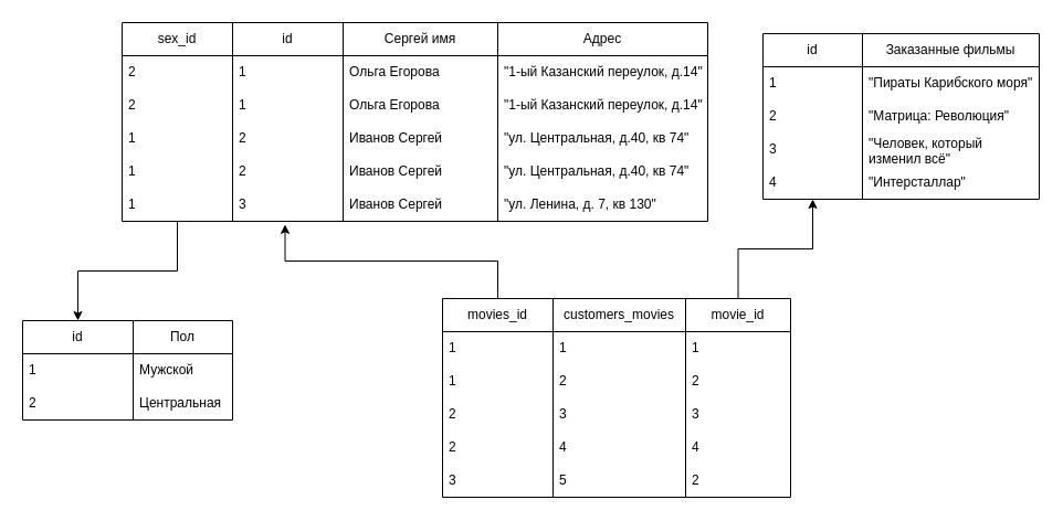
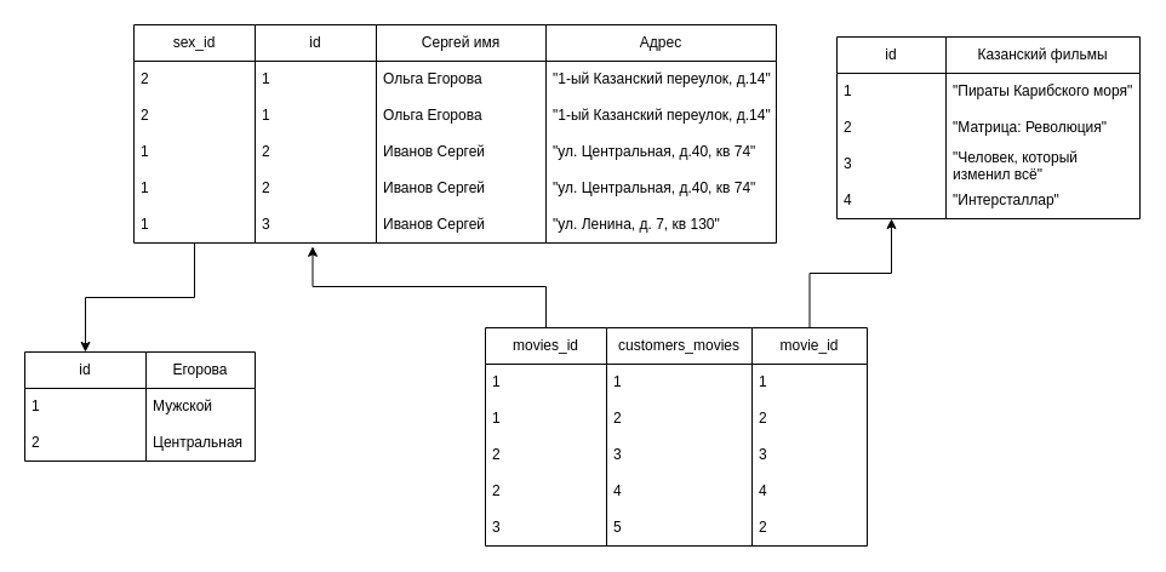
- <mxCell id="14" value="Заказанные фильмы" style="swimlane;fontStyle=0;childLayout=stackLayout;horizontal=1;startSize=30;horizontalStack=0;resizeParent=1;resizeParentMax=0;resizeLast=0;collapsible=1;marginBottom=0;whiteSpace=wrap;html=1;" parent="1" vertex="1"><mxGeometry x="780" y="30" width="160" height="150" as="geometry" /></mxCell>
+ <mxCell id="14" value="Казанский фильмы" style="swimlane;fontStyle=0;childLayout=stackLayout;horizontal=1;startSize=30;horizontalStack=0;resizeParent=1;resizeParentMax=0;resizeLast=0;collapsible=1;marginBottom=0;whiteSpace=wrap;html=1;" parent="1" vertex="1"><mxGeometry x="780" y="30" width="160" height="150" as="geometry" /></mxCell>
- <mxCell id="19" value="Пол" style="swimlane;fontStyle=0;childLayout=stackLayout;horizontal=1;startSize=30;horizontalStack=0;resizeParent=1;resizeParentMax=0;resizeLast=0;collapsible=1;marginBottom=0;whiteSpace=wrap;html=1;" parent="1" vertex="1"><mxGeometry x="120" y="290" width="90" height="90" as="geometry" /></mxCell>
+ <mxCell id="19" value="Егорова" style="swimlane;fontStyle=0;childLayout=stackLayout;horizontal=1;startSize=30;horizontalStack=0;resizeParent=1;resizeParentMax=0;resizeLast=0;collapsible=1;marginBottom=0;whiteSpace=wrap;html=1;" parent="1" vertex="1"><mxGeometry x="120" y="290" width="90" height="90" as="geometry" /></mxCell>
